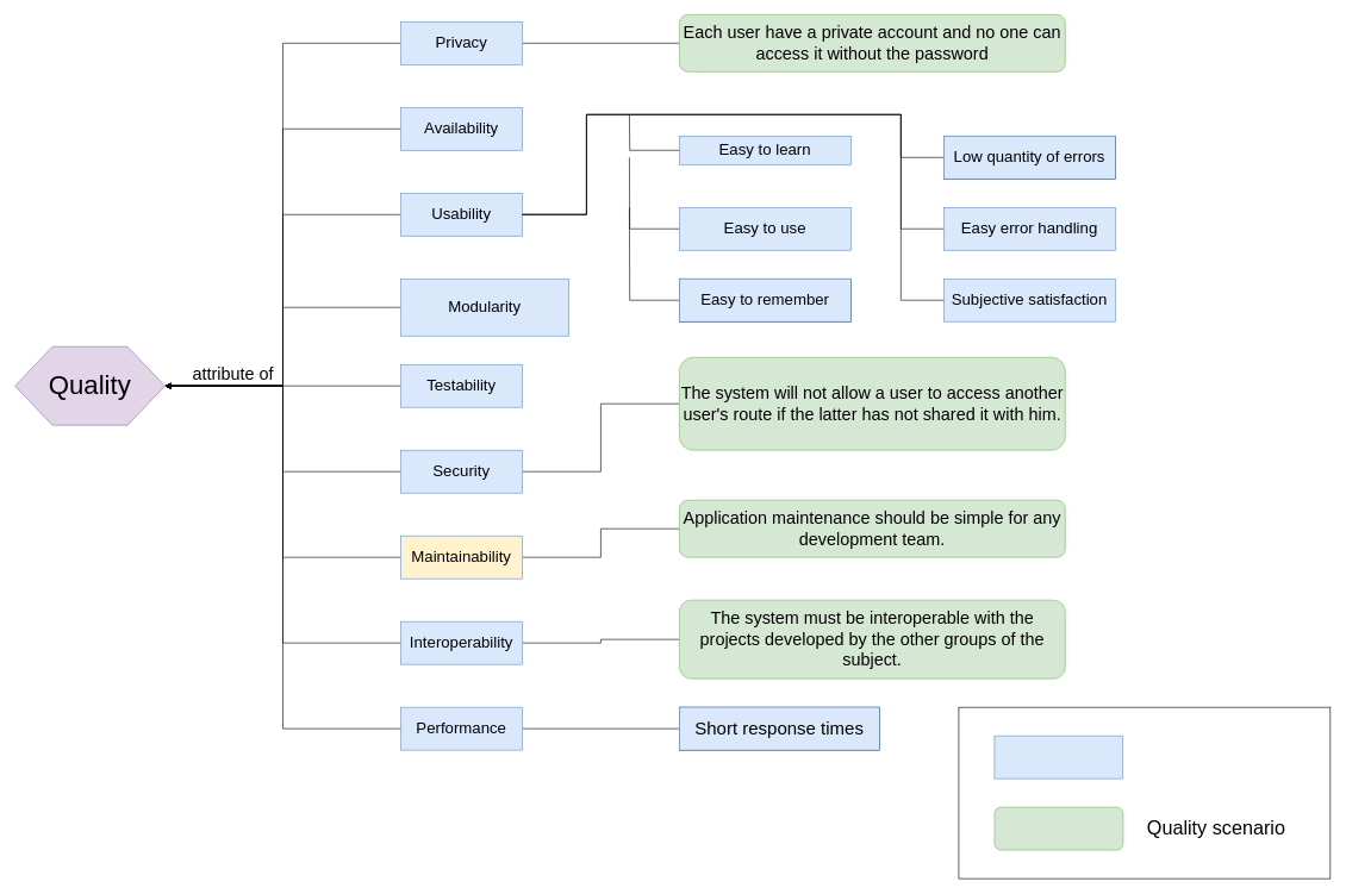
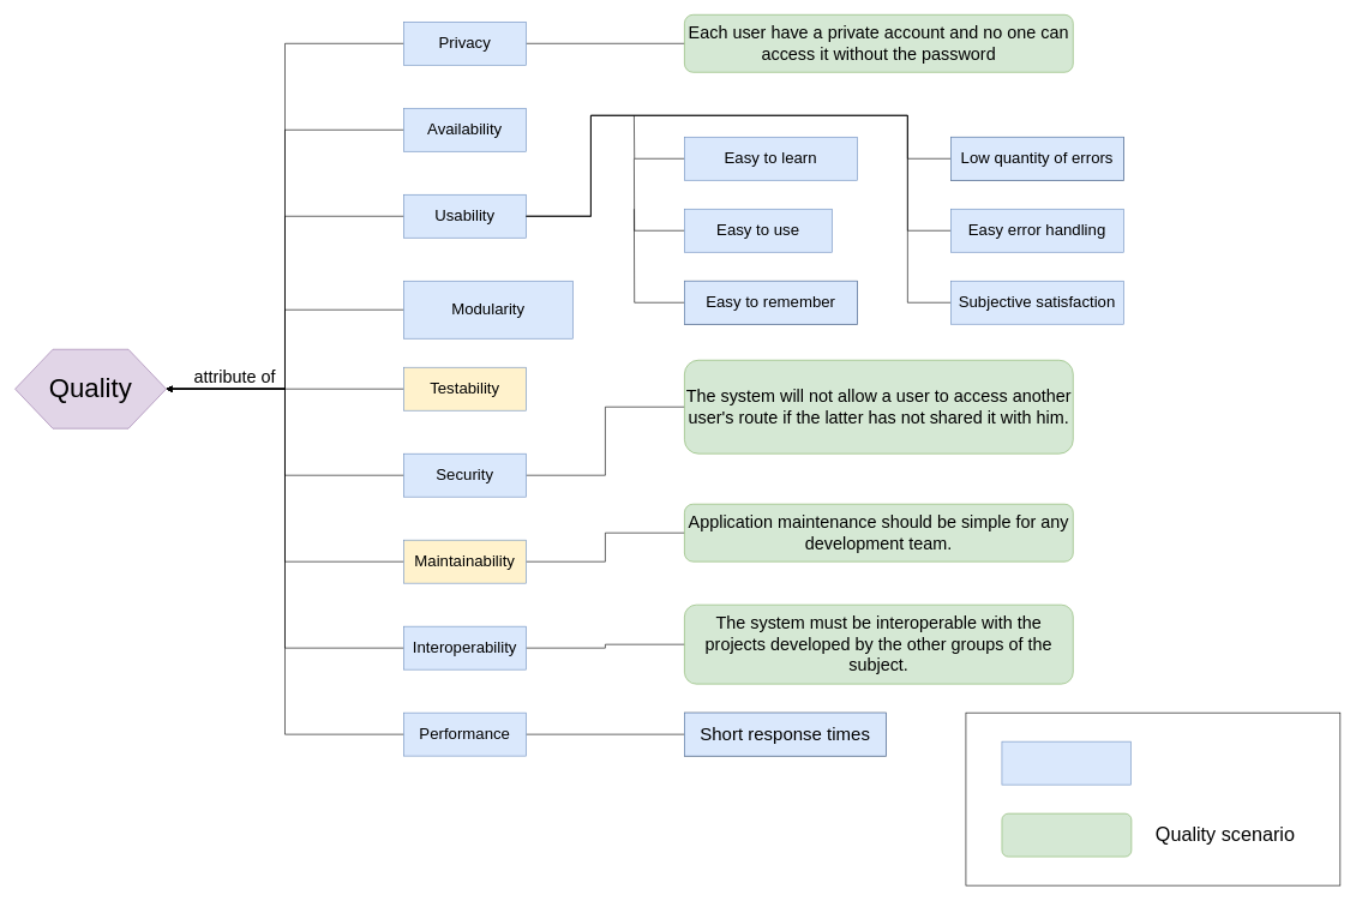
- <mxCell id="29" value="Easy to learn" style="rounded=0;whiteSpace=wrap;html=1;fontSize=22;fillColor=#dae8fc;strokeColor=#6c8ebf;" parent="1" vertex="1"><mxGeometry x="950" y="190" width="240" height="40" as="geometry" /></mxCell>
+ <mxCell id="29" value="Easy to learn" style="rounded=0;whiteSpace=wrap;html=1;fontSize=22;fillColor=#dae8fc;strokeColor=#6c8ebf;" parent="1" vertex="1"><mxGeometry x="950" y="190" width="240" height="60" as="geometry" /></mxCell>
- <mxCell id="35" value="Easy to use" style="rounded=0;whiteSpace=wrap;html=1;fontSize=22;fillColor=#dae8fc;strokeColor=#6c8ebf;" parent="1" vertex="1"><mxGeometry x="950" y="290" width="240" height="60" as="geometry" /></mxCell>
+ <mxCell id="35" value="Easy to use" style="rounded=0;whiteSpace=wrap;html=1;fontSize=22;fillColor=#dae8fc;strokeColor=#6c8ebf;" parent="1" vertex="1"><mxGeometry x="950" y="290" width="205" height="60" as="geometry" /></mxCell>
- <mxCell id="15" value="Testability" style="rounded=0;whiteSpace=wrap;html=1;fontSize=22;fillColor=#dae8fc;strokeColor=#6c8ebf;" parent="1" vertex="1"><mxGeometry x="560" y="510" width="170" height="60" as="geometry" /></mxCell>
+ <mxCell id="15" value="Testability" style="rounded=0;whiteSpace=wrap;html=1;fontSize=22;fillColor=#fff2cc;strokeColor=#6c8ebf;" parent="1" vertex="1"><mxGeometry x="560" y="510" width="170" height="60" as="geometry" /></mxCell>
